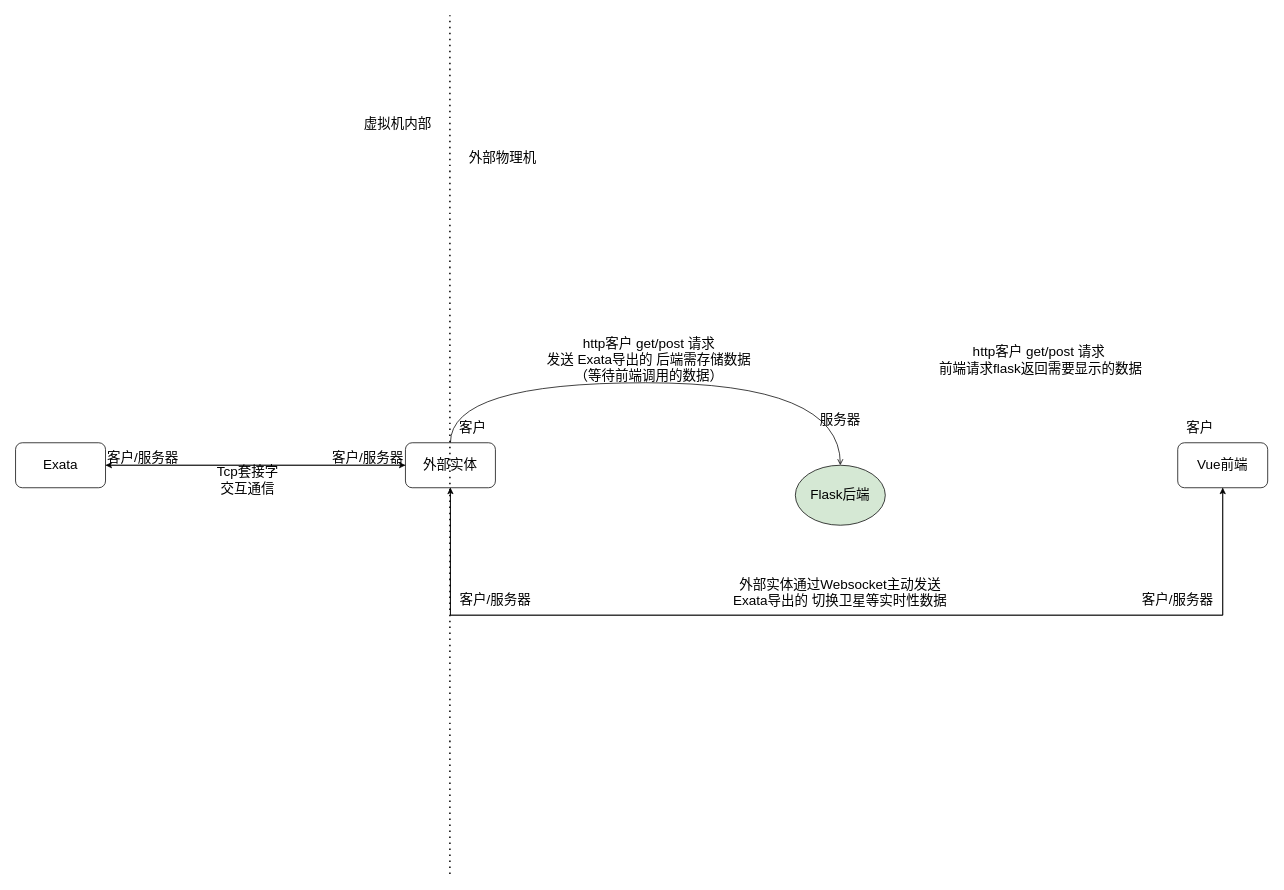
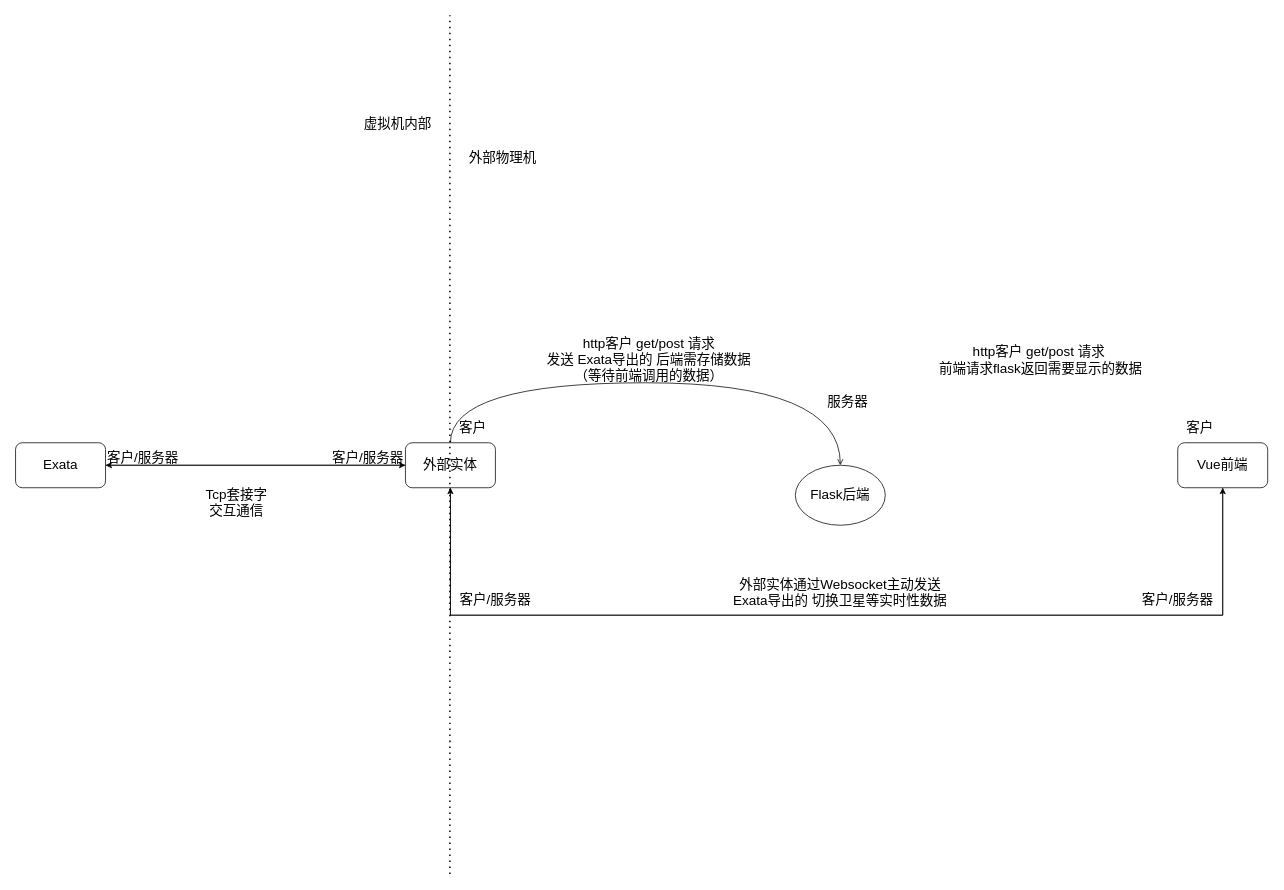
- <mxCell id="15" value="&lt;font style=&quot;font-size: 18px&quot;&gt;服务器&lt;/font&gt;" style="text;html=1;strokeColor=none;fillColor=none;align=center;verticalAlign=middle;whiteSpace=wrap;rounded=0;" vertex="1" parent="1"><mxGeometry x="1070" y="540" width="100" height="40" as="geometry" /></mxCell>
+ <mxCell id="15" value="&lt;font style=&quot;font-size: 18px&quot;&gt;服务器&lt;/font&gt;" style="text;html=1;strokeColor=none;fillColor=none;align=center;verticalAlign=middle;whiteSpace=wrap;rounded=0;" vertex="1" parent="1"><mxGeometry x="1080" y="515" width="100" height="40" as="geometry" /></mxCell>
- <mxCell id="16" value="&lt;font style=&quot;font-size: 18px&quot;&gt;Tcp套接字交互通信&lt;br&gt;&lt;/font&gt;" style="text;html=1;strokeColor=none;fillColor=none;align=center;verticalAlign=middle;whiteSpace=wrap;rounded=0;" vertex="1" parent="1"><mxGeometry x="280" y="620" width="100" height="40" as="geometry" /></mxCell>
+ <mxCell id="16" value="&lt;font style=&quot;font-size: 18px&quot;&gt;Tcp套接字交互通信&lt;br&gt;&lt;/font&gt;" style="text;html=1;strokeColor=none;fillColor=none;align=center;verticalAlign=middle;whiteSpace=wrap;rounded=0;" vertex="1" parent="1"><mxGeometry x="265" y="650" width="100" height="40" as="geometry" /></mxCell>
- <mxCell id="9" value="&lt;span style=&quot;font-size: 18px&quot;&gt;Flask后端&lt;/span&gt;" style="ellipse;whiteSpace=wrap;html=1;fillColor=#d5e8d4;" vertex="1" parent="1"><mxGeometry x="1060" y="620" width="120" height="80" as="geometry" /></mxCell>
+ <mxCell id="9" value="&lt;span style=&quot;font-size: 18px&quot;&gt;Flask后端&lt;/span&gt;" style="ellipse;whiteSpace=wrap;html=1;" vertex="1" parent="1"><mxGeometry x="1060" y="620" width="120" height="80" as="geometry" /></mxCell>
